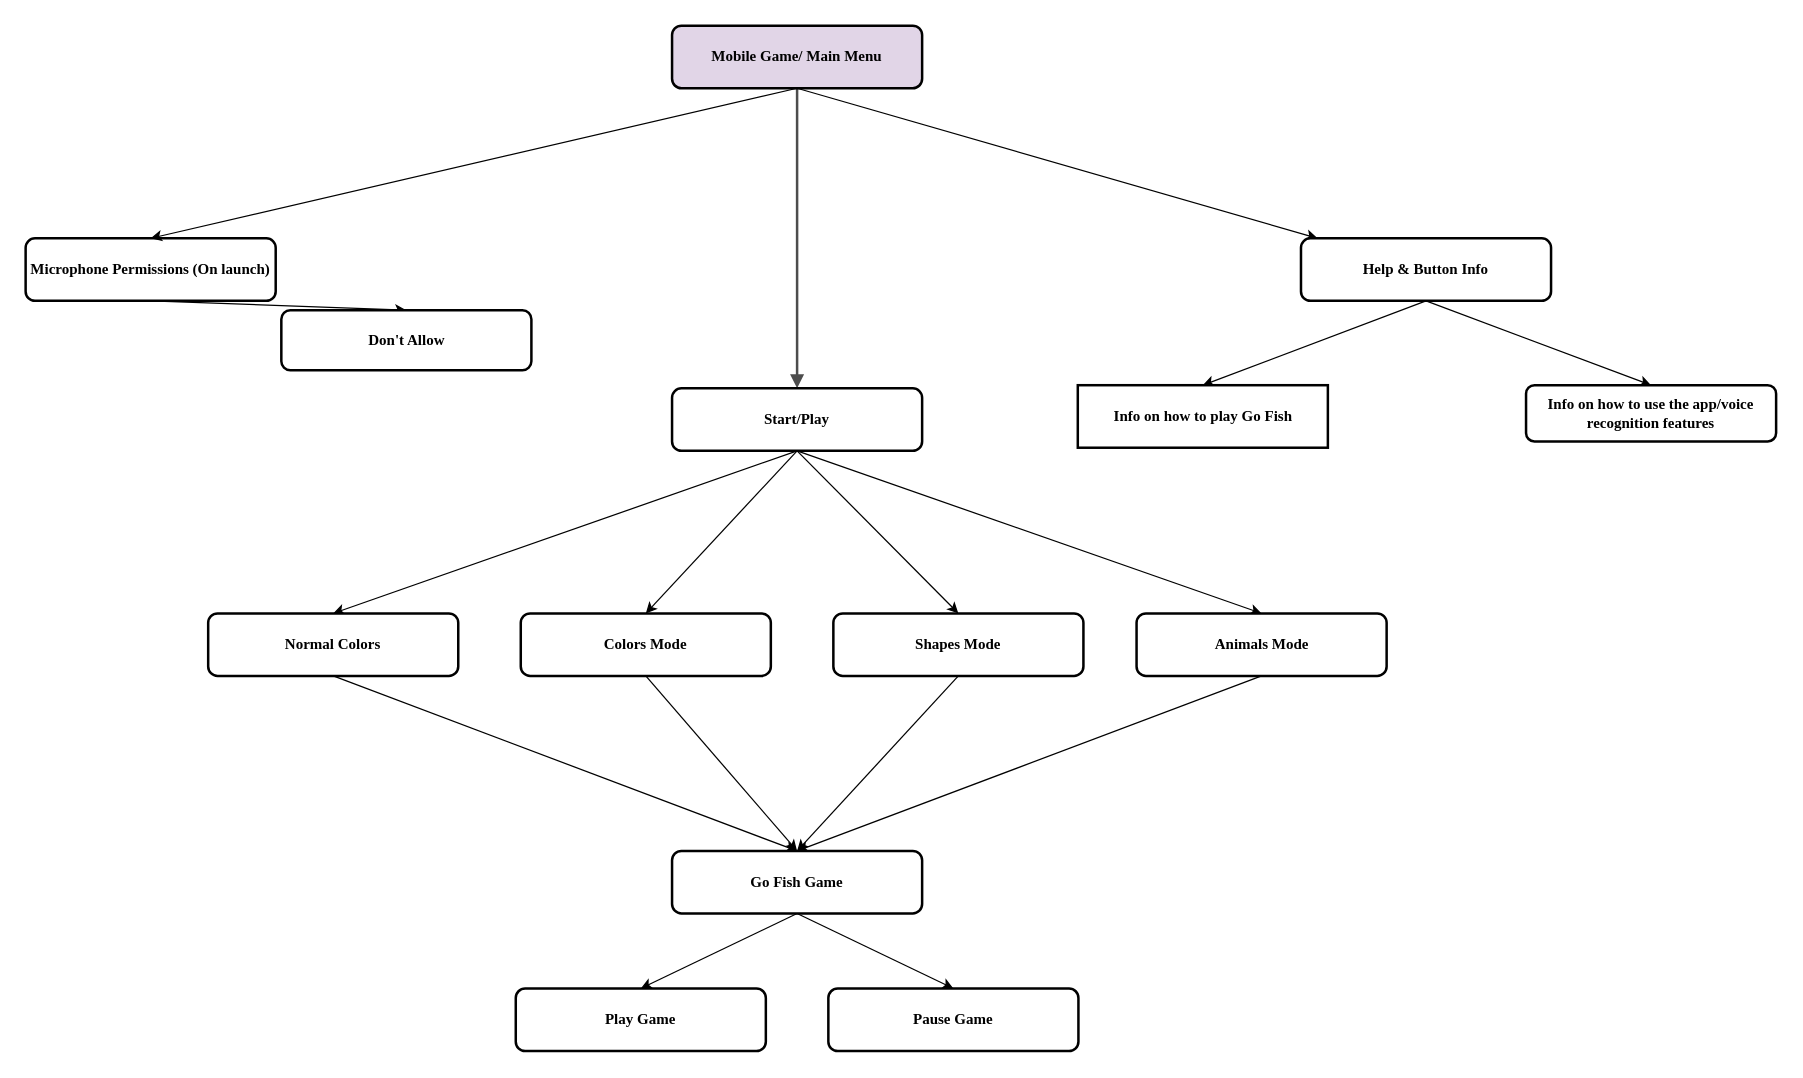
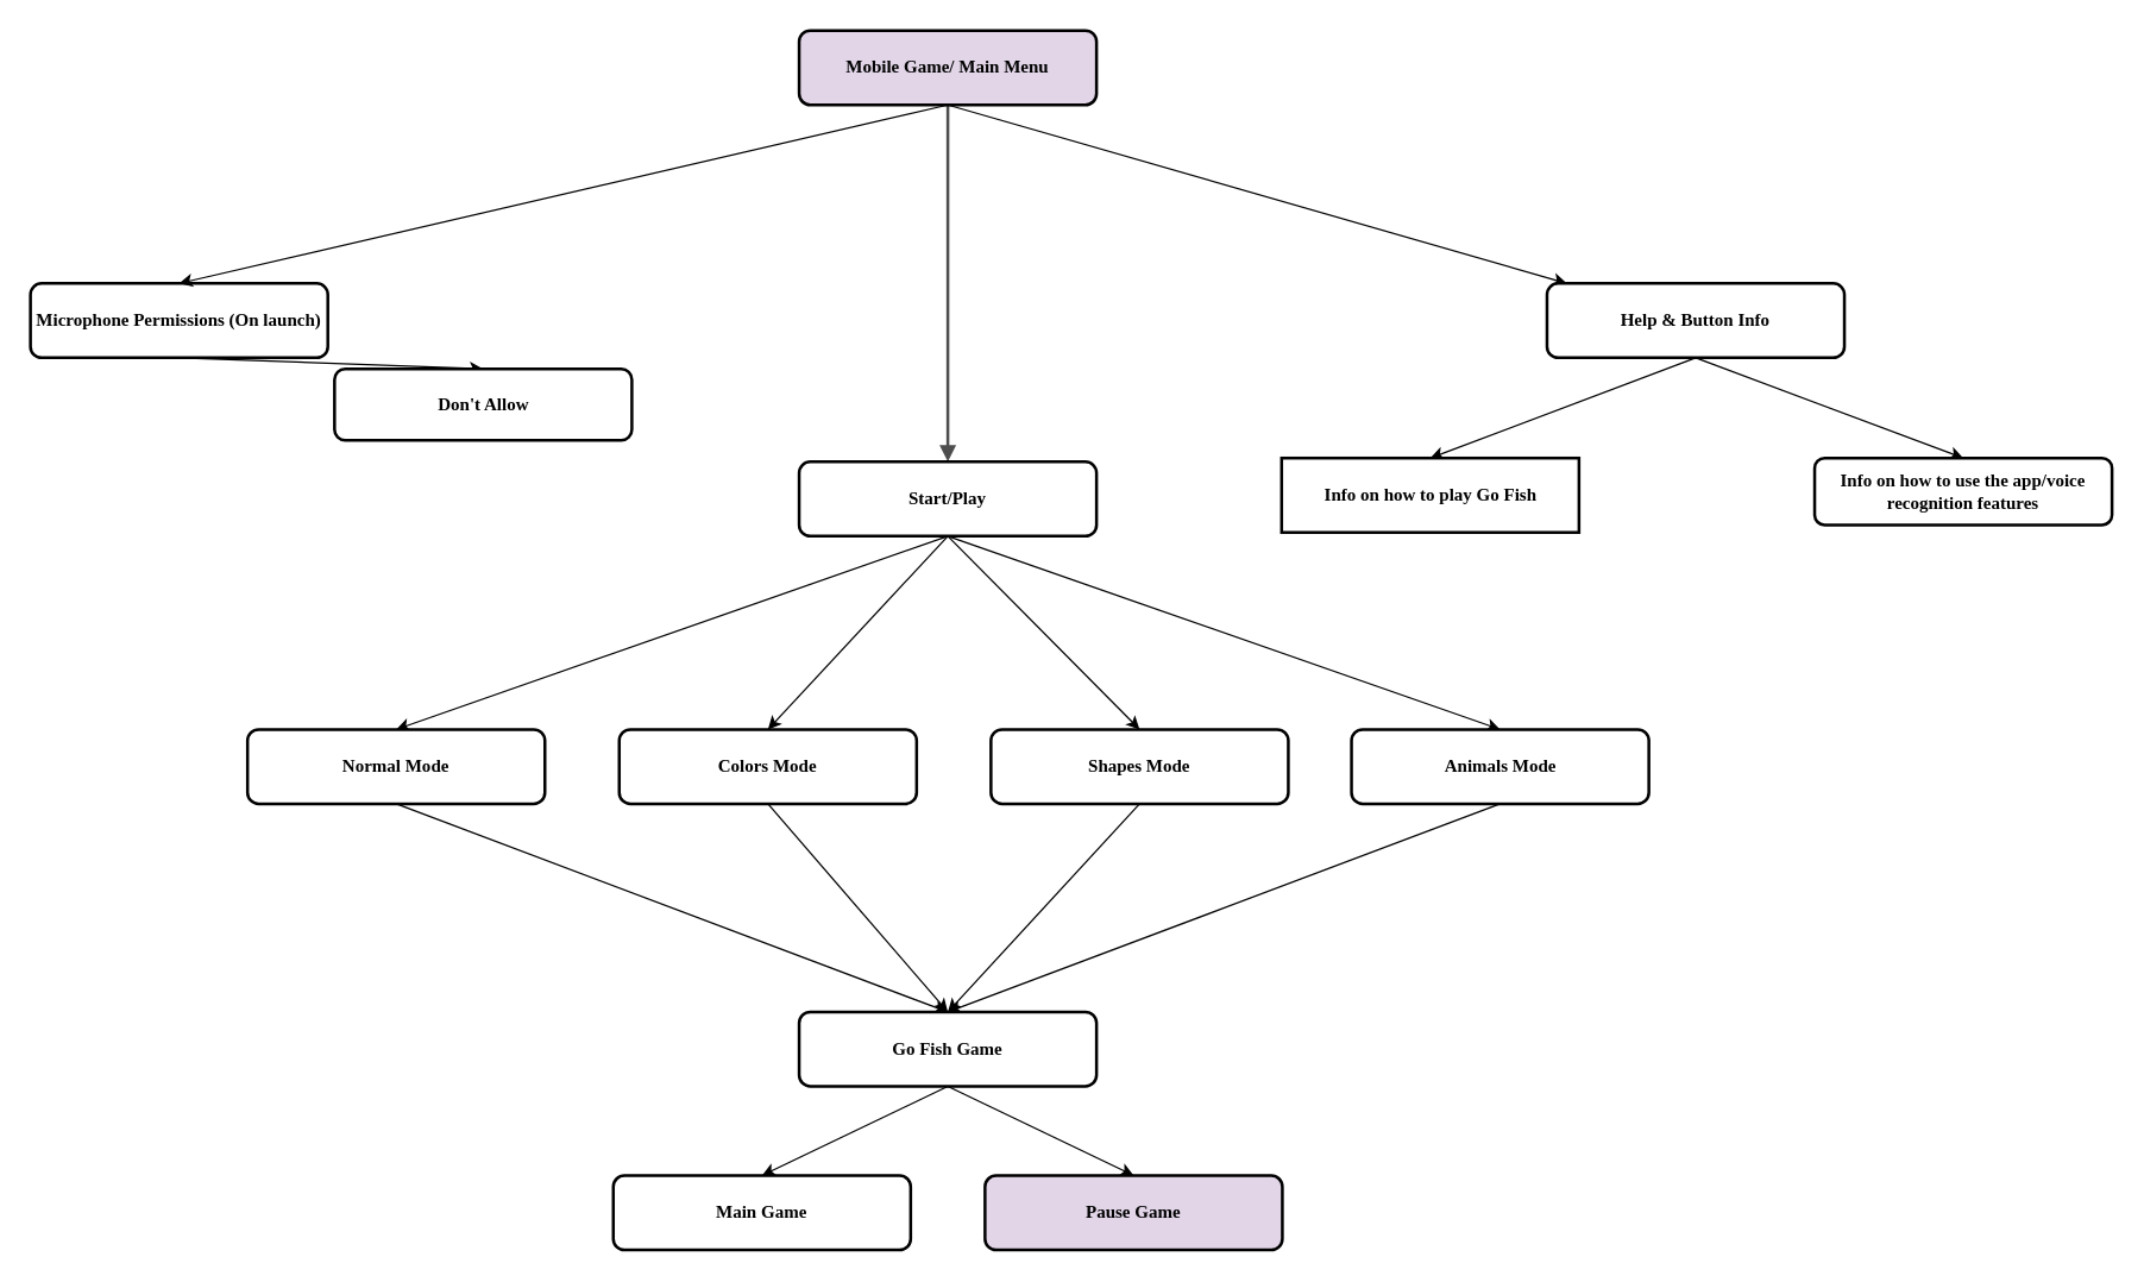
- <mxCell id="26" value="Normal Colors" style="whiteSpace=wrap;html=1;rounded=1;shadow=0;comic=0;strokeWidth=2;fillColor=#ffffff;fontFamily=Verdana;align=center;fontSize=12;fontStyle=1" parent="1" vertex="1"><mxGeometry x="166" y="490" width="200" height="50" as="geometry" /></mxCell>
+ <mxCell id="26" value="Normal Mode" style="whiteSpace=wrap;html=1;rounded=1;shadow=0;comic=0;strokeWidth=2;fillColor=#ffffff;fontFamily=Verdana;align=center;fontSize=12;fontStyle=1" parent="1" vertex="1"><mxGeometry x="166" y="490" width="200" height="50" as="geometry" /></mxCell>
- <mxCell id="30" value="Play Game" style="whiteSpace=wrap;html=1;rounded=1;shadow=0;comic=0;strokeWidth=2;fillColor=#ffffff;fontFamily=Verdana;align=center;fontSize=12;fontStyle=1" parent="1" vertex="1"><mxGeometry x="412" y="790" width="200" height="50" as="geometry" /></mxCell>
+ <mxCell id="30" value="Main Game" style="whiteSpace=wrap;html=1;rounded=1;shadow=0;comic=0;strokeWidth=2;fillColor=#ffffff;fontFamily=Verdana;align=center;fontSize=12;fontStyle=1" parent="1" vertex="1"><mxGeometry x="412" y="790" width="200" height="50" as="geometry" /></mxCell>
- <mxCell id="31" value="Pause Game" style="whiteSpace=wrap;html=1;rounded=1;shadow=0;comic=0;strokeWidth=2;fillColor=#ffffff;fontFamily=Verdana;align=center;fontSize=12;fontStyle=1" parent="1" vertex="1"><mxGeometry x="662" y="790" width="200" height="50" as="geometry" /></mxCell>
+ <mxCell id="31" value="Pause Game" style="whiteSpace=wrap;html=1;rounded=1;shadow=0;comic=0;strokeWidth=2;fillColor=#e1d5e7;fontFamily=Verdana;align=center;fontSize=12;fontStyle=1;" parent="1" vertex="1"><mxGeometry x="662" y="790" width="200" height="50" as="geometry" /></mxCell>
